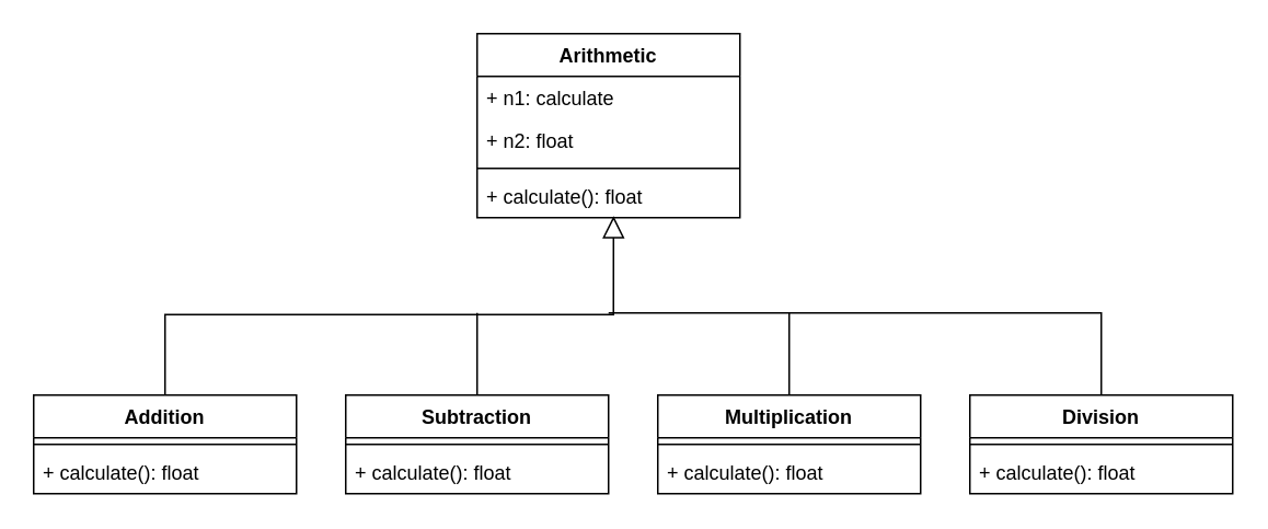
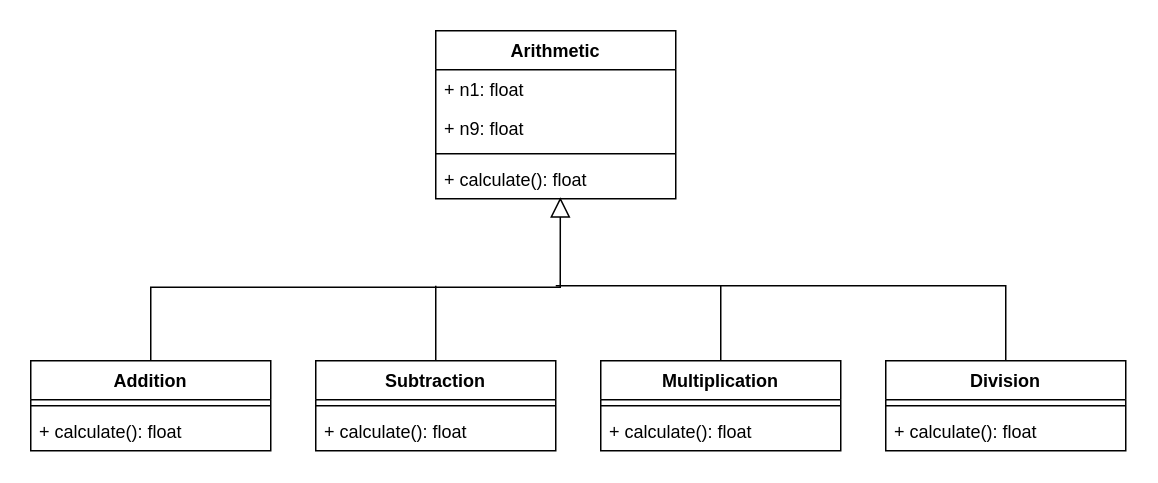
- <mxCell id="3" value="+ n1: calculate" style="text;strokeColor=none;fillColor=none;align=left;verticalAlign=top;spacingLeft=4;spacingRight=4;overflow=hidden;rotatable=0;points=[[0,0.5],[1,0.5]];portConstraint=eastwest;" parent="2" vertex="1"><mxGeometry y="26" width="160" height="26" as="geometry" /></mxCell>
+ <mxCell id="3" value="+ n1: float" style="text;strokeColor=none;fillColor=none;align=left;verticalAlign=top;spacingLeft=4;spacingRight=4;overflow=hidden;rotatable=0;points=[[0,0.5],[1,0.5]];portConstraint=eastwest;" parent="2" vertex="1"><mxGeometry y="26" width="160" height="26" as="geometry" /></mxCell>
- <mxCell id="4" value="+ n2: float" style="text;strokeColor=none;fillColor=none;align=left;verticalAlign=top;spacingLeft=4;spacingRight=4;overflow=hidden;rotatable=0;points=[[0,0.5],[1,0.5]];portConstraint=eastwest;" parent="2" vertex="1"><mxGeometry y="52" width="160" height="26" as="geometry" /></mxCell>
+ <mxCell id="4" value="+ n9: float" style="text;strokeColor=none;fillColor=none;align=left;verticalAlign=top;spacingLeft=4;spacingRight=4;overflow=hidden;rotatable=0;points=[[0,0.5],[1,0.5]];portConstraint=eastwest;" parent="2" vertex="1"><mxGeometry y="52" width="160" height="26" as="geometry" /></mxCell>
